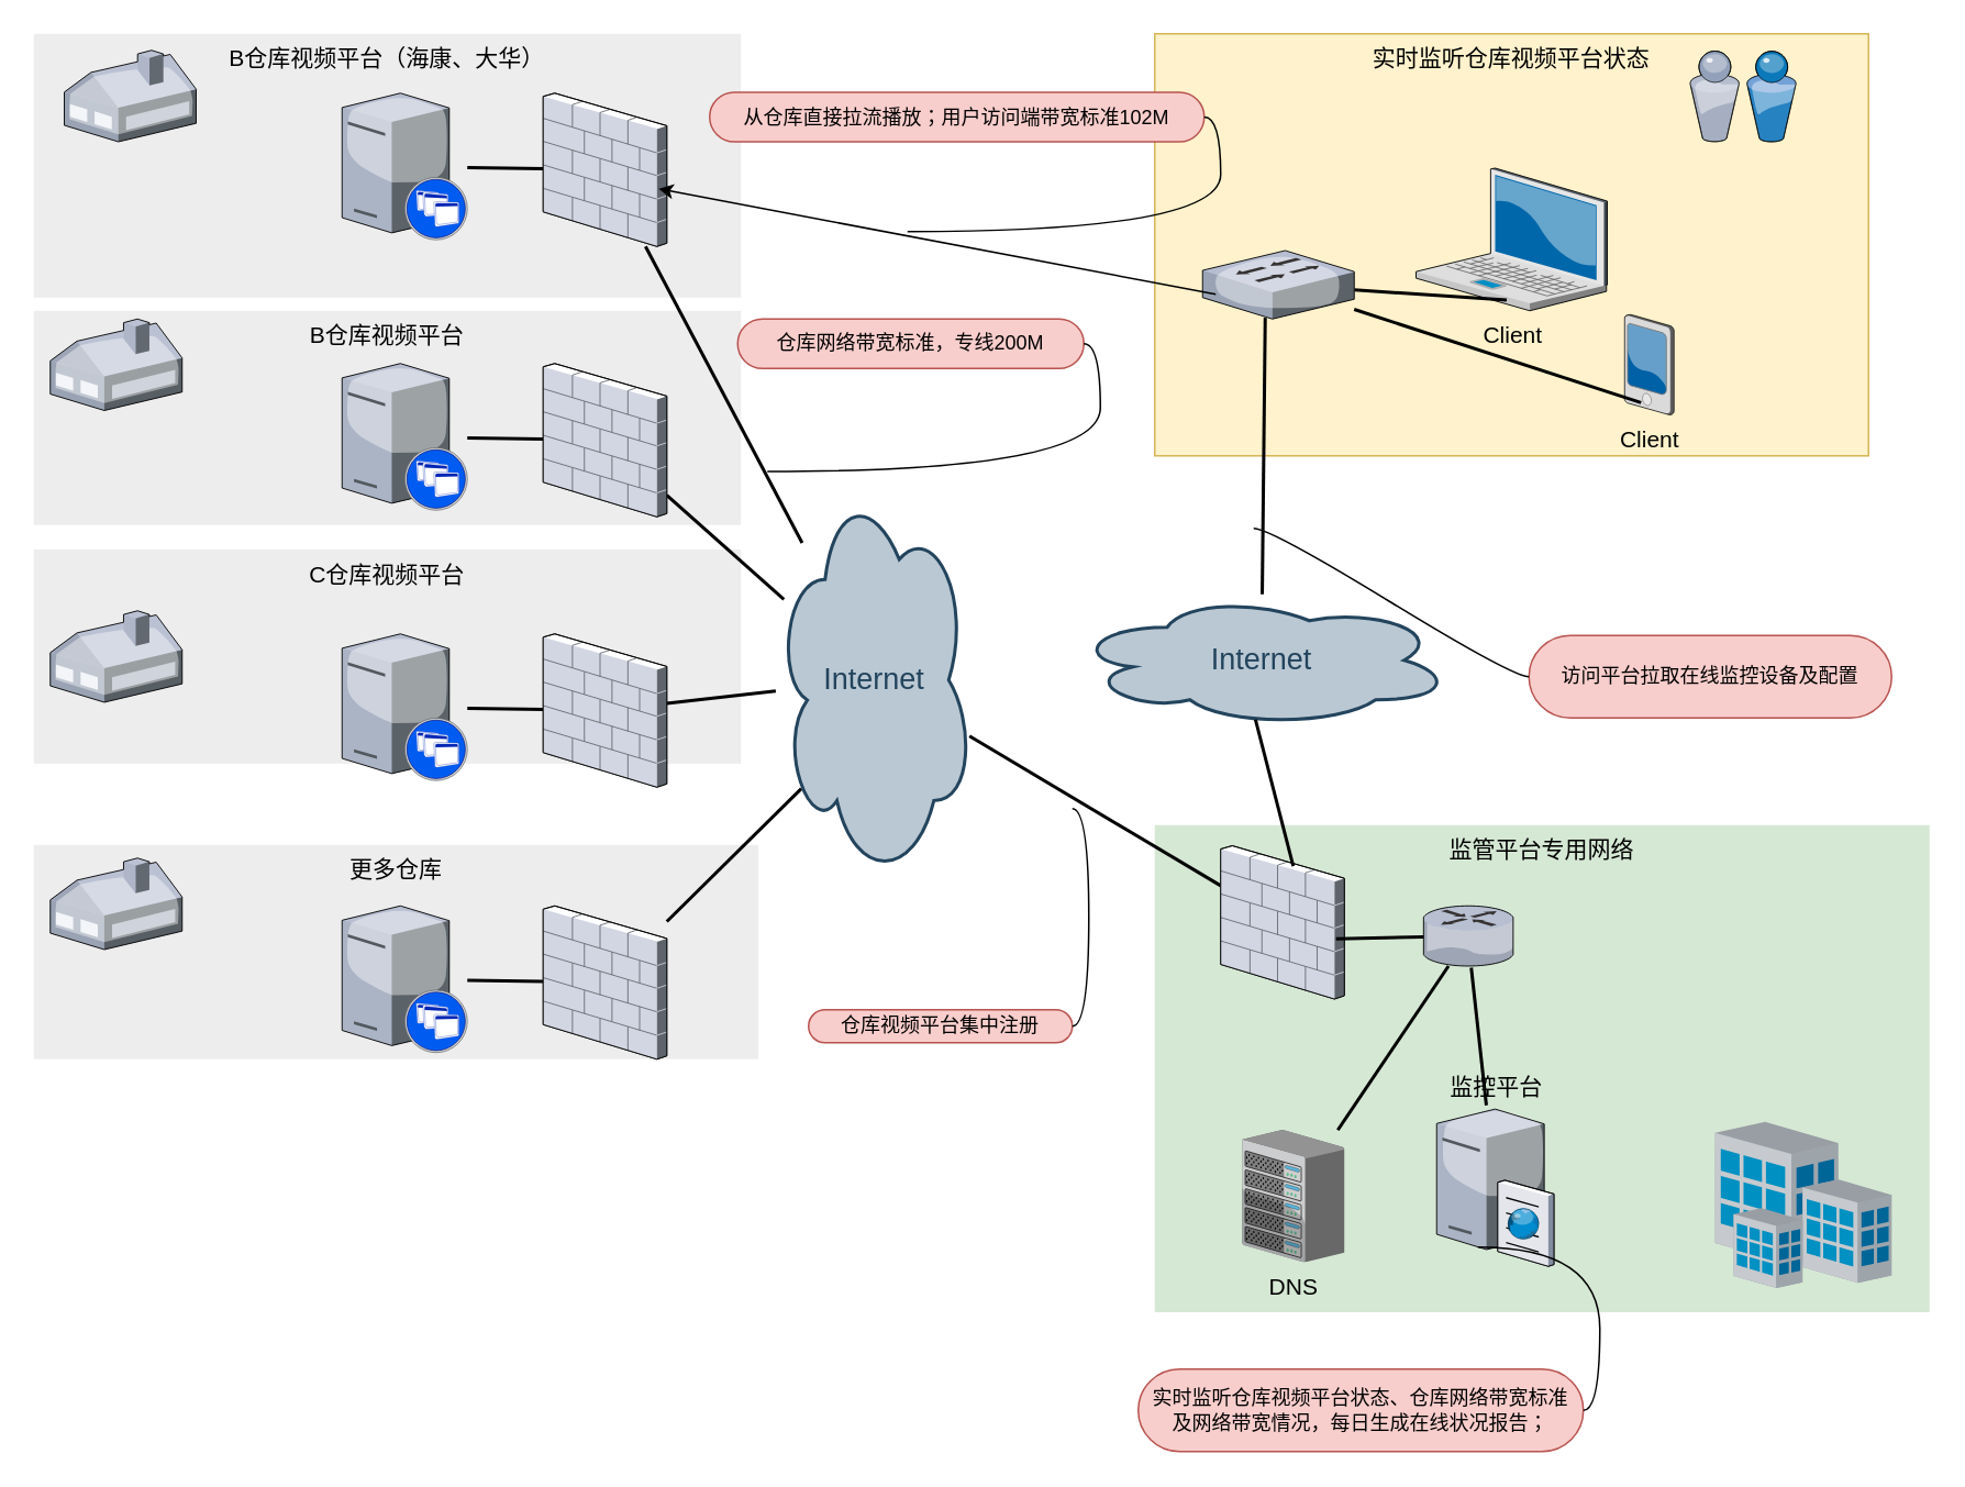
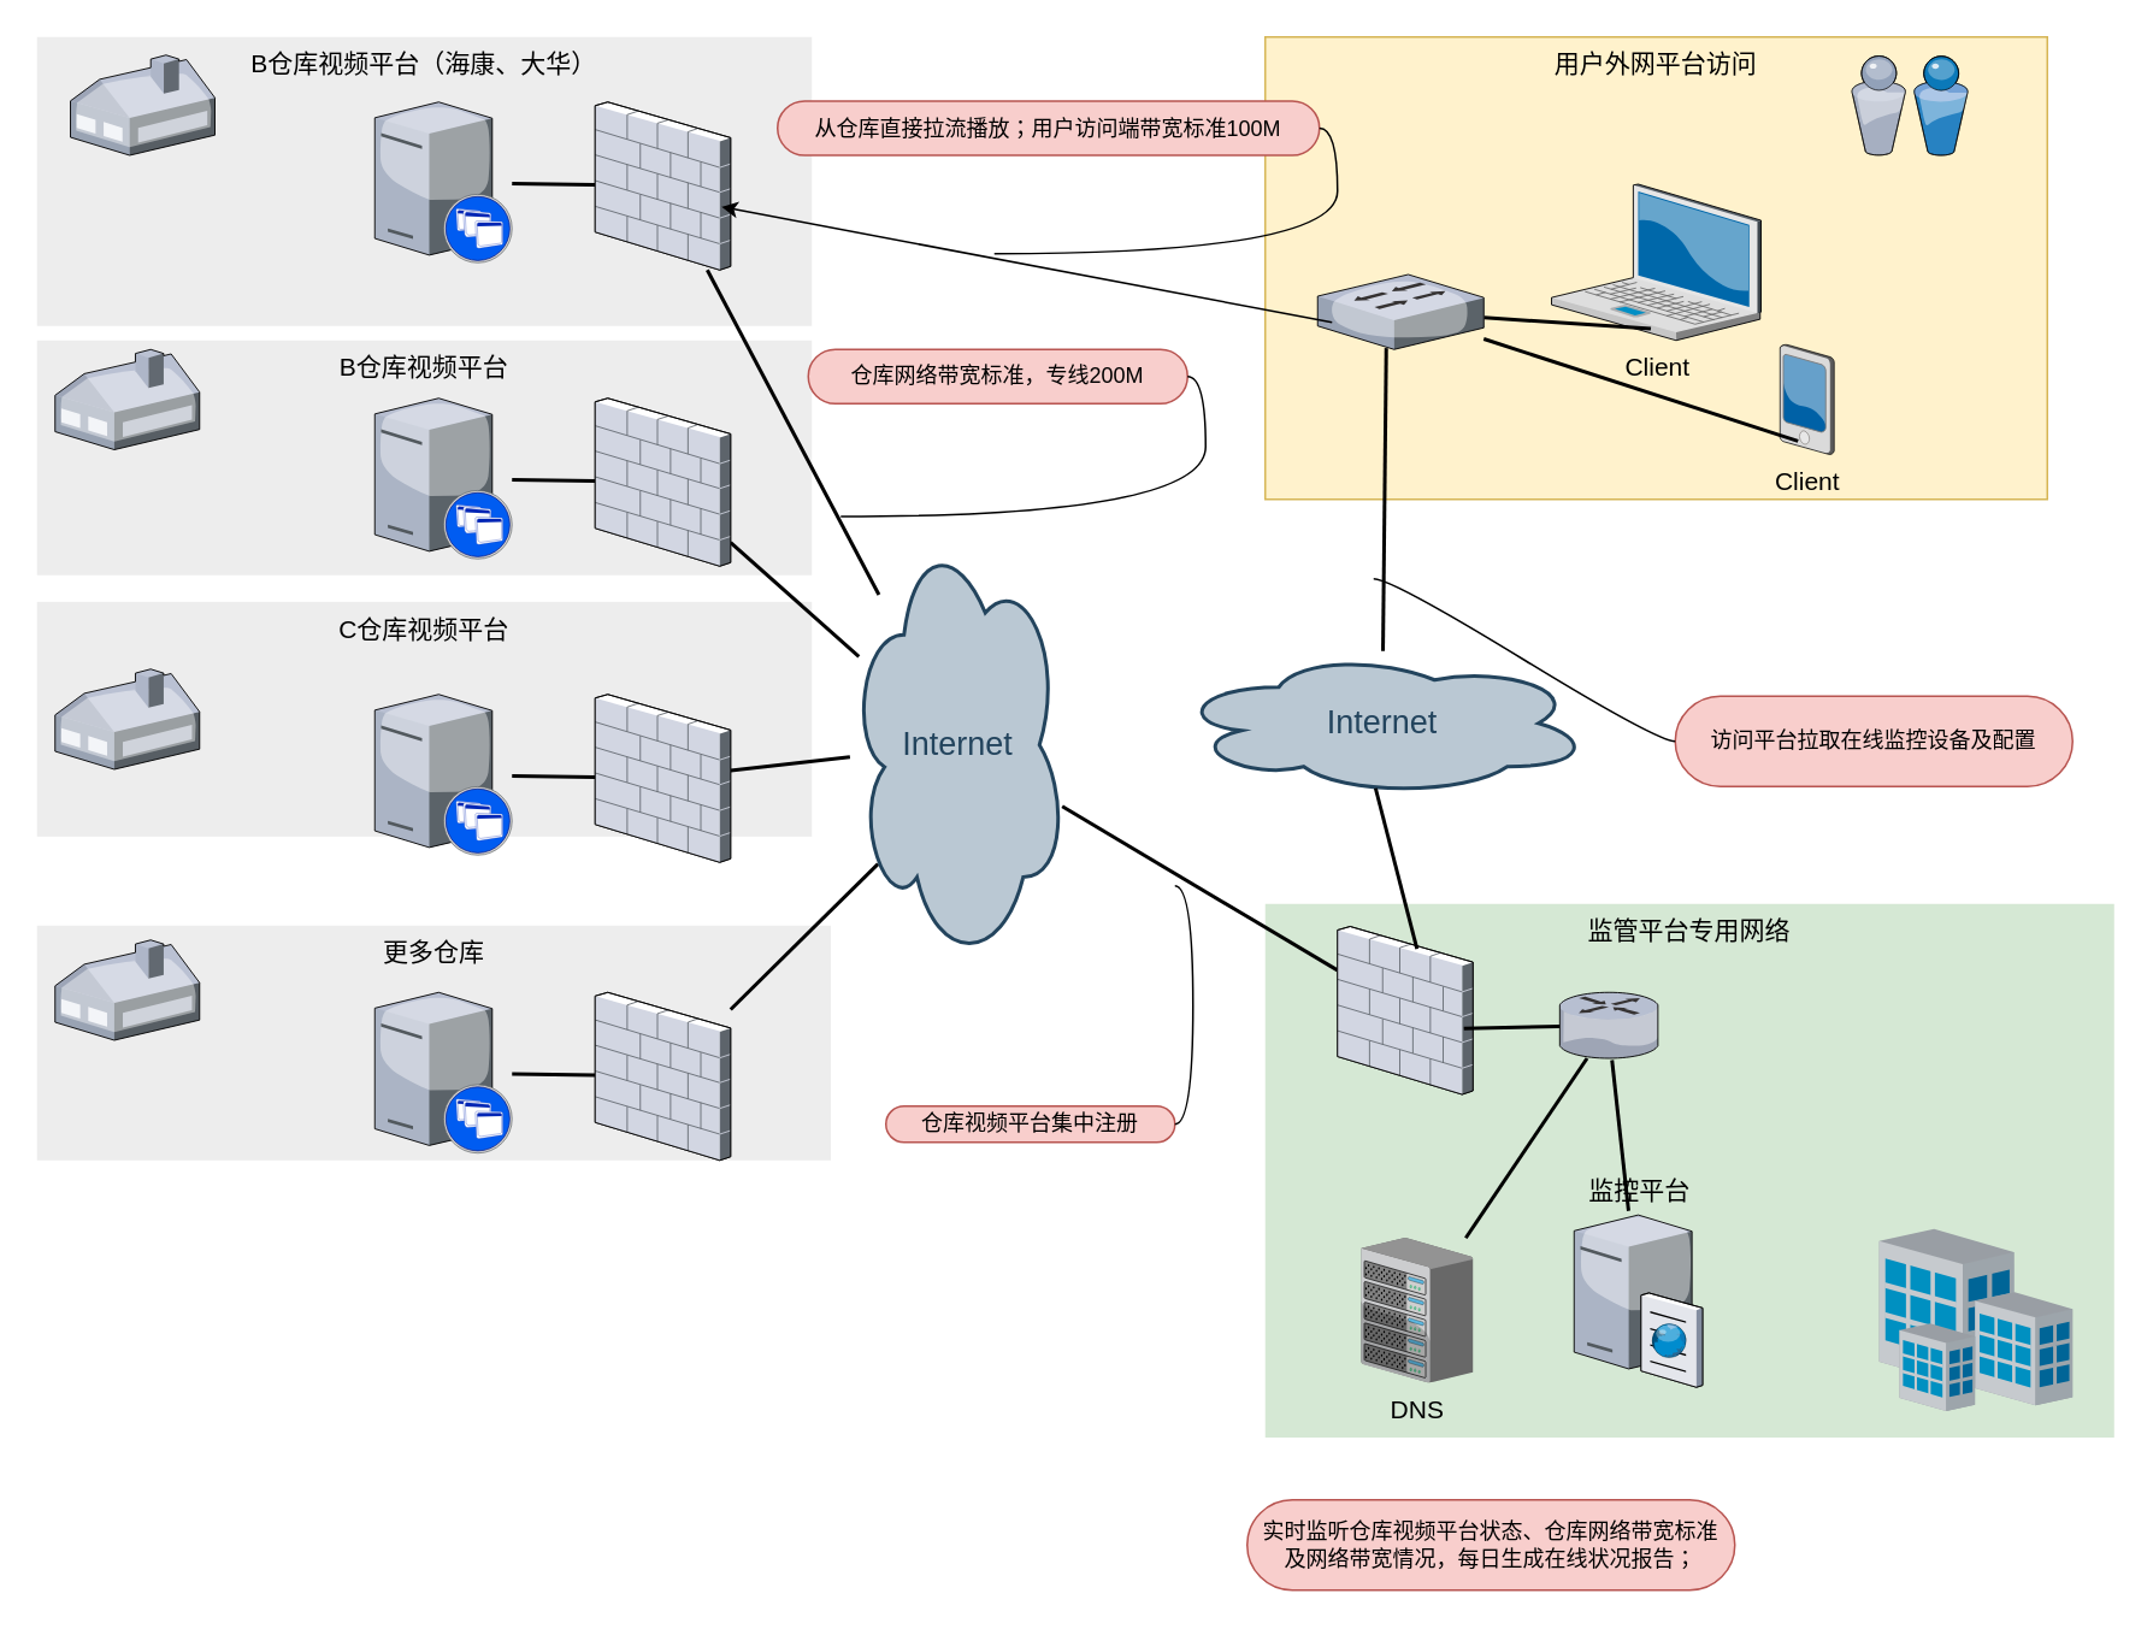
- <mxCell id="5" value="实时监听仓库视频平台状态" style="whiteSpace=wrap;html=1;fillColor=#fff2cc;fontSize=14;strokeColor=#d6b656;verticalAlign=top;" parent="1" vertex="1"><mxGeometry x="700" y="20" width="433" height="256" as="geometry" /></mxCell>
+ <mxCell id="5" value="用户外网平台访问" style="whiteSpace=wrap;html=1;fillColor=#fff2cc;fontSize=14;strokeColor=#d6b656;verticalAlign=top;" parent="1" vertex="1"><mxGeometry x="700" y="20" width="433" height="256" as="geometry" /></mxCell>
- <mxCell id="49" value="从仓库直接拉流播放；用户访问端带宽标准102M" style="whiteSpace=wrap;html=1;rounded=1;arcSize=50;align=center;verticalAlign=middle;strokeWidth=1;autosize=1;spacing=4;treeFolding=1;treeMoving=1;newEdgeStyle={&quot;edgeStyle&quot;:&quot;entityRelationEdgeStyle&quot;,&quot;startArrow&quot;:&quot;none&quot;,&quot;endArrow&quot;:&quot;none&quot;,&quot;segment&quot;:10,&quot;curved&quot;:1,&quot;sourcePerimeterSpacing&quot;:0,&quot;targetPerimeterSpacing&quot;:0};fillColor=#f8cecc;strokeColor=#b85450;" vertex="1" parent="1"><mxGeometry x="430" y="55.5" width="300" height="30" as="geometry" /></mxCell>
+ <mxCell id="49" value="从仓库直接拉流播放；用户访问端带宽标准100M" style="whiteSpace=wrap;html=1;rounded=1;arcSize=50;align=center;verticalAlign=middle;strokeWidth=1;autosize=1;spacing=4;treeFolding=1;treeMoving=1;newEdgeStyle={&quot;edgeStyle&quot;:&quot;entityRelationEdgeStyle&quot;,&quot;startArrow&quot;:&quot;none&quot;,&quot;endArrow&quot;:&quot;none&quot;,&quot;segment&quot;:10,&quot;curved&quot;:1,&quot;sourcePerimeterSpacing&quot;:0,&quot;targetPerimeterSpacing&quot;:0};fillColor=#f8cecc;strokeColor=#b85450;" vertex="1" parent="1"><mxGeometry x="430" y="55.5" width="300" height="30" as="geometry" /></mxCell>
- <mxCell id="54" value="" style="edgeStyle=entityRelationEdgeStyle;startArrow=none;endArrow=none;segment=10;curved=1;sourcePerimeterSpacing=0;targetPerimeterSpacing=0;rounded=0;exitX=0.352;exitY=0.882;exitDx=0;exitDy=0;exitPerimeter=0;" edge="1" target="53" parent="1" source="22"><mxGeometry relative="1" as="geometry"><mxPoint x="780" y="976.25" as="sourcePoint" /></mxGeometry></mxCell>
